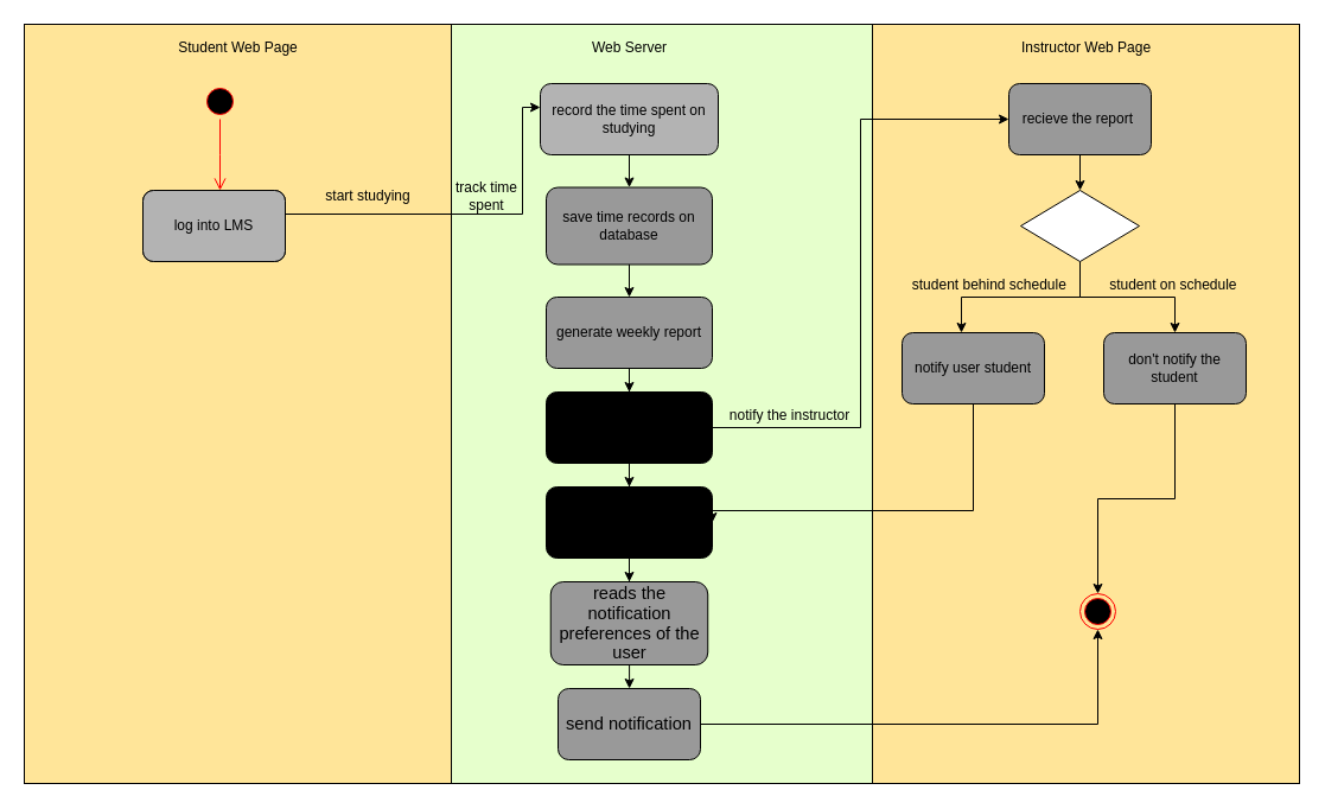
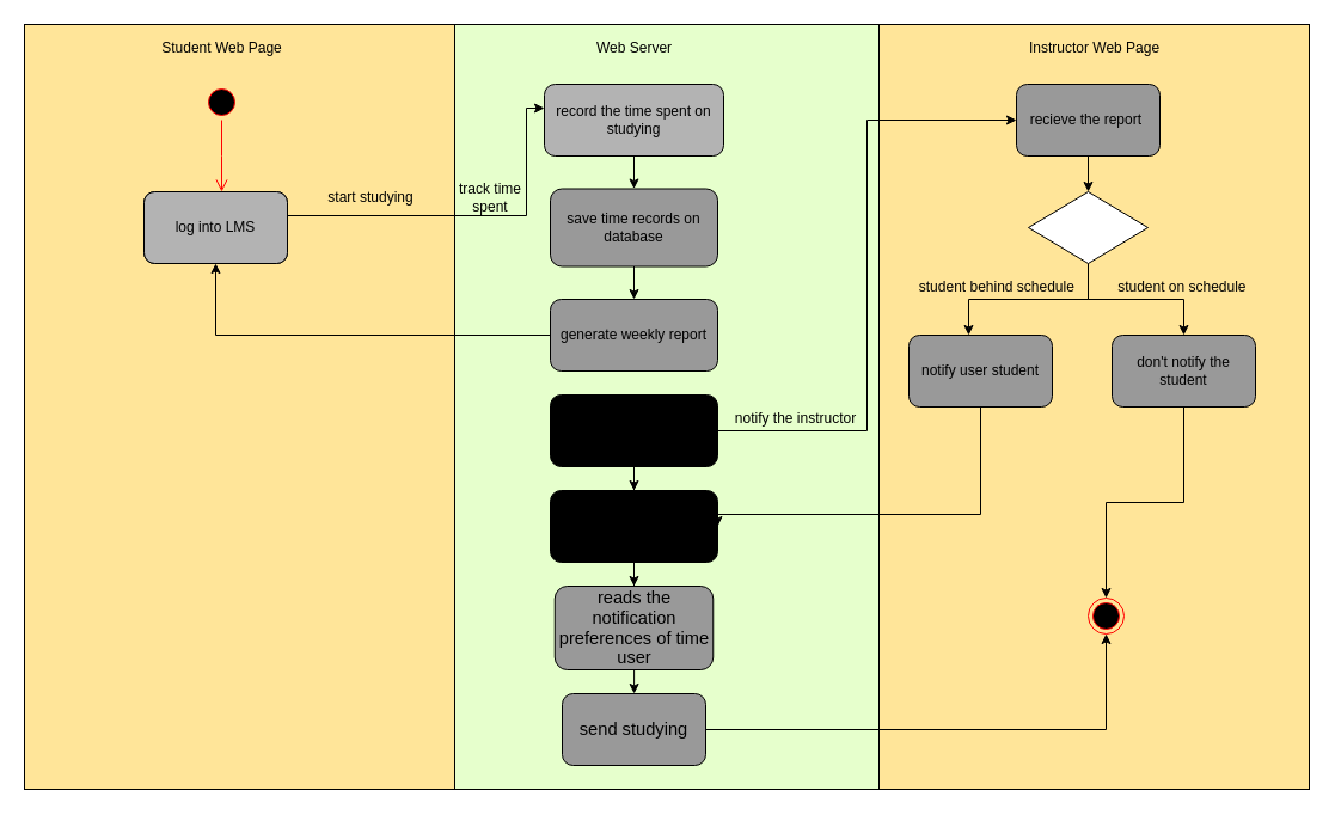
- <mxCell id="4" value="Student Web Page" style="text;html=1;align=center;verticalAlign=middle;resizable=0;points=[];autosize=1;strokeColor=none;fillColor=none;" parent="1" vertex="1"><mxGeometry x="140" y="30" width="120" height="20" as="geometry" /></mxCell>
+ <mxCell id="4" value="Student Web Page" style="text;html=1;align=center;verticalAlign=middle;resizable=0;points=[];autosize=1;strokeColor=none;fillColor=none;" parent="1" vertex="1"><mxGeometry x="125" y="30" width="120" height="20" as="geometry" /></mxCell>
- <mxCell id="18" style="edgeStyle=orthogonalEdgeStyle;rounded=0;orthogonalLoop=1;jettySize=auto;html=1;" parent="1" source="19" target="25" edge="1"><mxGeometry relative="1" as="geometry" /></mxCell>
+ <mxCell id="18" style="edgeStyle=orthogonalEdgeStyle;rounded=0;orthogonalLoop=1;jettySize=auto;html=1;" parent="1" source="19" target="16" edge="1"><mxGeometry relative="1" as="geometry" /></mxCell>
- <mxCell id="40" value="&lt;span style=&quot;font-size: 11pt ; line-height: 115%&quot;&gt;reads the notification preferences of the user&lt;/span&gt;" style="rounded=1;whiteSpace=wrap;html=1;fillColor=#999999;" vertex="1" parent="1"><mxGeometry x="463.75" y="490" width="132.5" height="70" as="geometry" /></mxCell>
+ <mxCell id="40" value="&lt;span style=&quot;font-size: 11pt ; line-height: 115%&quot;&gt;reads the notification preferences of time user&lt;/span&gt;" style="rounded=1;whiteSpace=wrap;html=1;fillColor=#999999;" vertex="1" parent="1"><mxGeometry x="463.75" y="490" width="132.5" height="70" as="geometry" /></mxCell>
- <mxCell id="42" value="&lt;span style=&quot;font-size: 11pt ; line-height: 115%&quot;&gt;send notification&lt;/span&gt;" style="rounded=1;whiteSpace=wrap;html=1;fillColor=#999999;" vertex="1" parent="1"><mxGeometry x="470" y="580" width="120" height="60" as="geometry" /></mxCell>
+ <mxCell id="42" value="&lt;span style=&quot;font-size: 11pt ; line-height: 115%&quot;&gt;send studying&lt;/span&gt;" style="rounded=1;whiteSpace=wrap;html=1;fillColor=#999999;" vertex="1" parent="1"><mxGeometry x="470" y="580" width="120" height="60" as="geometry" /></mxCell>
